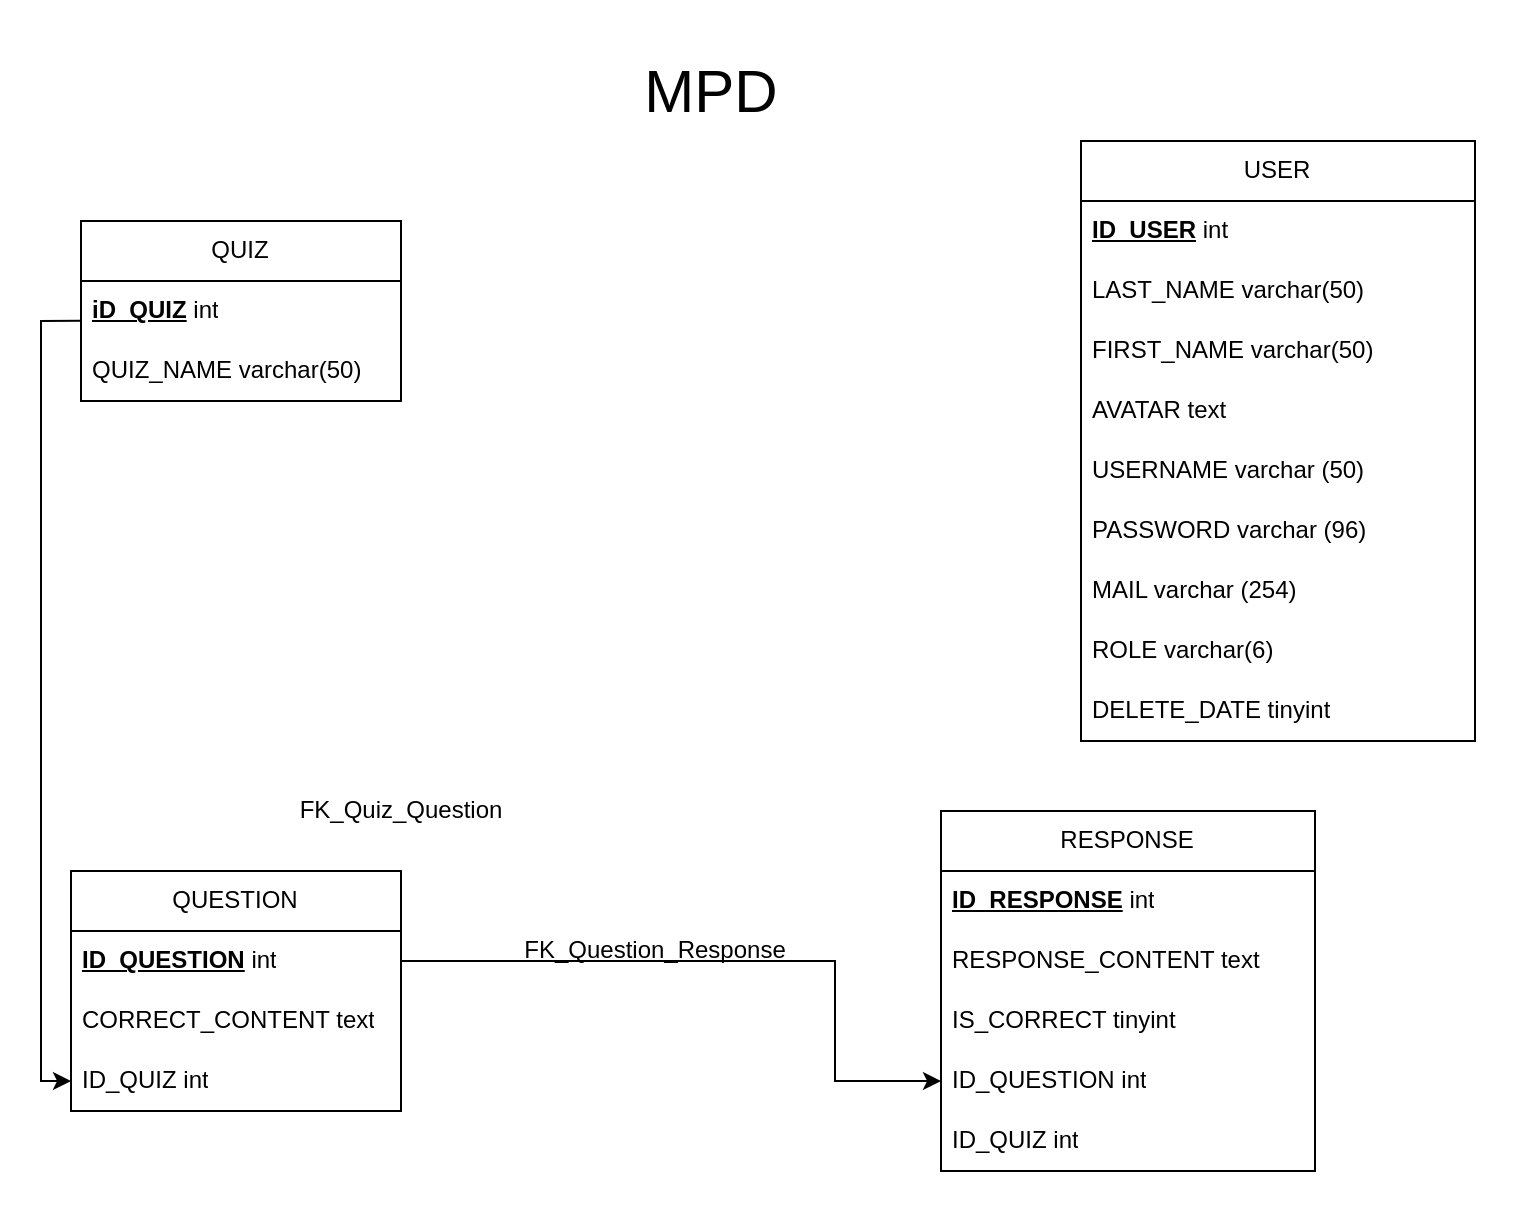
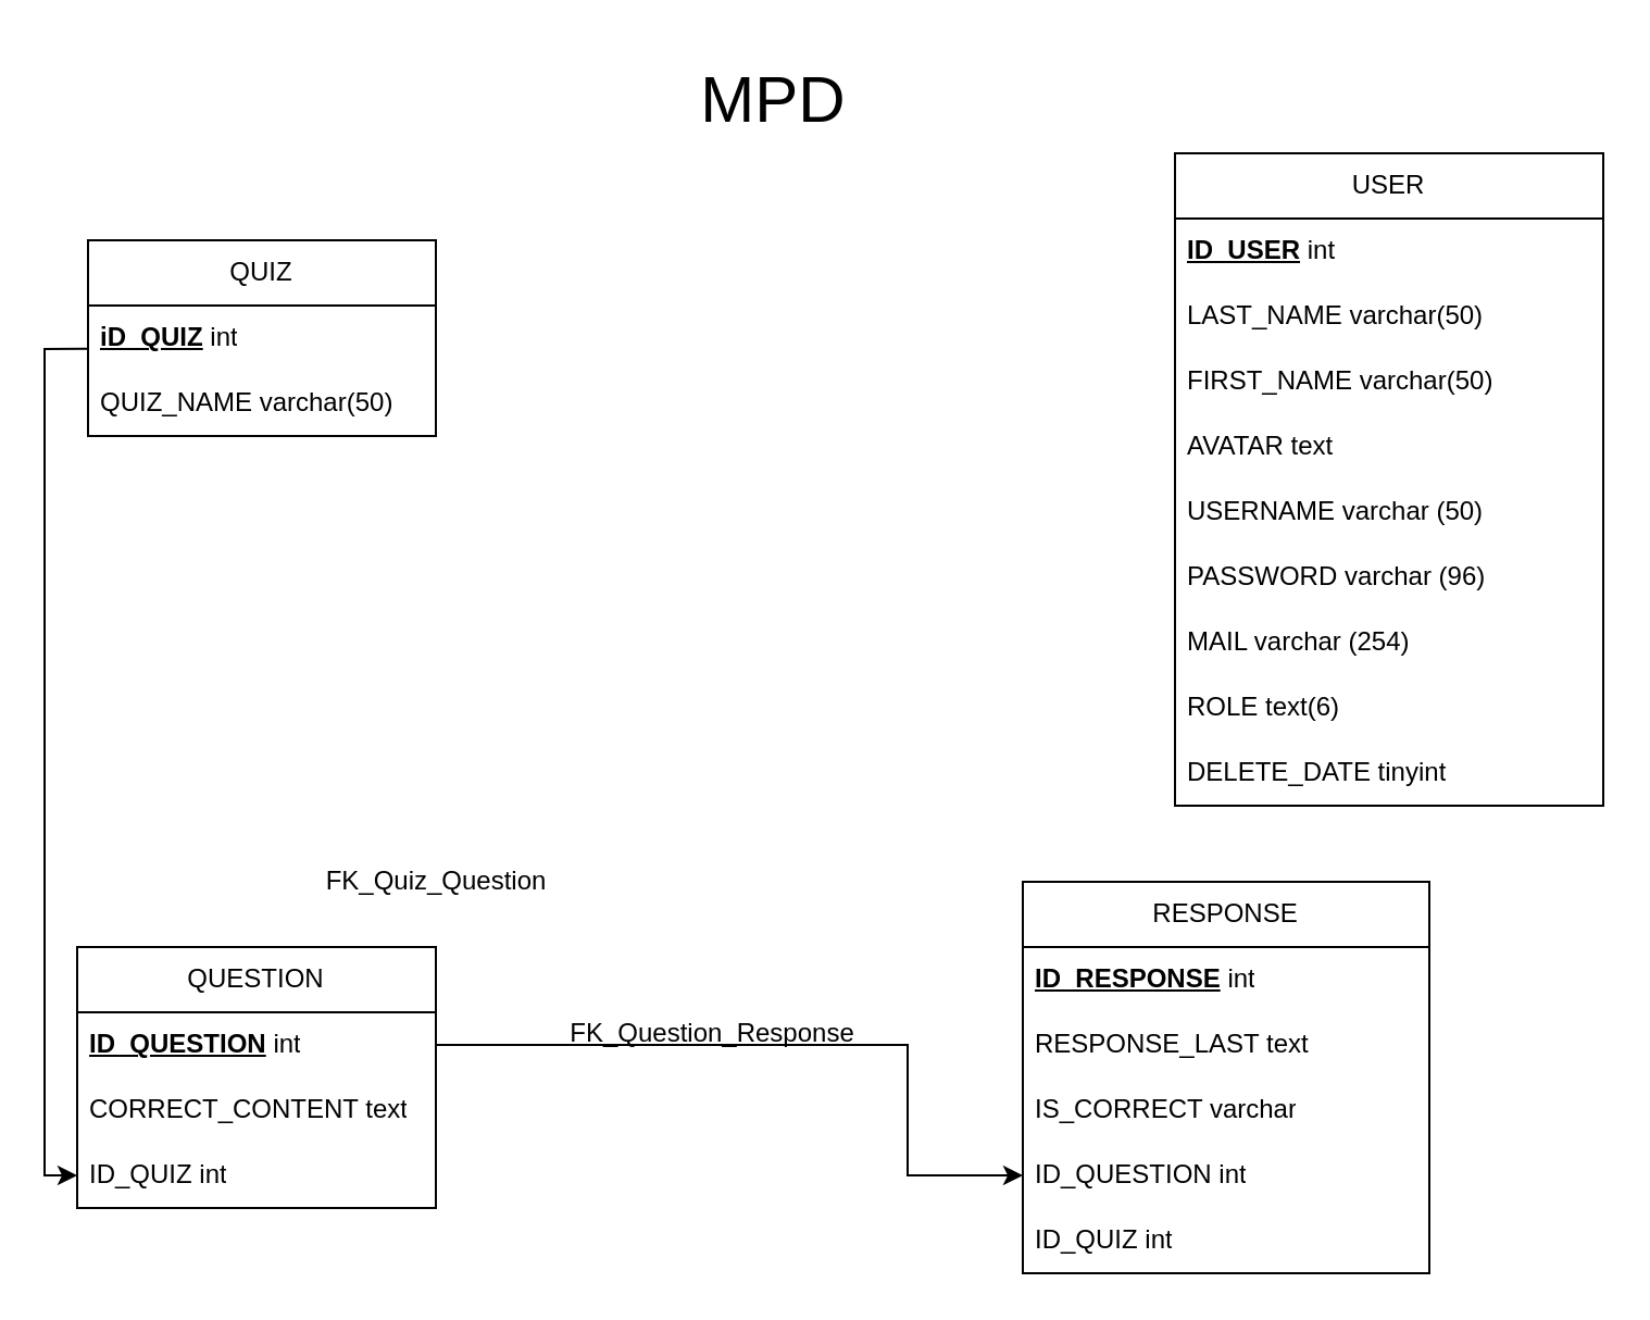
- <mxCell id="10" value="ROLE varchar(6)" style="text;strokeColor=none;fillColor=none;align=left;verticalAlign=middle;spacingLeft=4;spacingRight=4;overflow=hidden;points=[[0,0.5],[1,0.5]];portConstraint=eastwest;rotatable=0;whiteSpace=wrap;html=1;" vertex="1" parent="2"><mxGeometry y="240" width="197" height="30" as="geometry" /></mxCell>
+ <mxCell id="10" value="ROLE text(6)" style="text;strokeColor=none;fillColor=none;align=left;verticalAlign=middle;spacingLeft=4;spacingRight=4;overflow=hidden;points=[[0,0.5],[1,0.5]];portConstraint=eastwest;rotatable=0;whiteSpace=wrap;html=1;" vertex="1" parent="2"><mxGeometry y="240" width="197" height="30" as="geometry" /></mxCell>
- <mxCell id="22" value="RESPONSE_CONTENT text" style="text;strokeColor=none;fillColor=none;align=left;verticalAlign=middle;spacingLeft=4;spacingRight=4;overflow=hidden;points=[[0,0.5],[1,0.5]];portConstraint=eastwest;rotatable=0;whiteSpace=wrap;html=1;" vertex="1" parent="20"><mxGeometry y="60" width="187" height="30" as="geometry" /></mxCell>
+ <mxCell id="22" value="RESPONSE_LAST text" style="text;strokeColor=none;fillColor=none;align=left;verticalAlign=middle;spacingLeft=4;spacingRight=4;overflow=hidden;points=[[0,0.5],[1,0.5]];portConstraint=eastwest;rotatable=0;whiteSpace=wrap;html=1;" vertex="1" parent="20"><mxGeometry y="60" width="187" height="30" as="geometry" /></mxCell>
- <mxCell id="23" value="IS_CORRECT tinyint" style="text;strokeColor=none;fillColor=none;align=left;verticalAlign=middle;spacingLeft=4;spacingRight=4;overflow=hidden;points=[[0,0.5],[1,0.5]];portConstraint=eastwest;rotatable=0;whiteSpace=wrap;html=1;" vertex="1" parent="20"><mxGeometry y="90" width="187" height="30" as="geometry" /></mxCell>
+ <mxCell id="23" value="IS_CORRECT varchar" style="text;strokeColor=none;fillColor=none;align=left;verticalAlign=middle;spacingLeft=4;spacingRight=4;overflow=hidden;points=[[0,0.5],[1,0.5]];portConstraint=eastwest;rotatable=0;whiteSpace=wrap;html=1;" vertex="1" parent="20"><mxGeometry y="90" width="187" height="30" as="geometry" /></mxCell>
